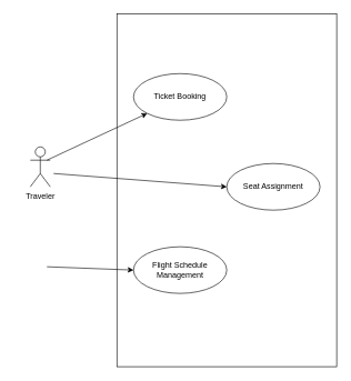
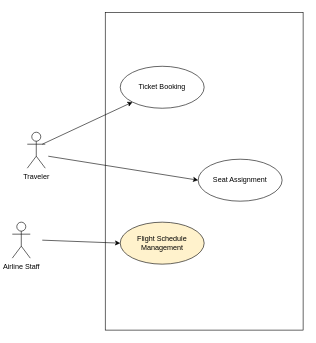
- <mxCell id="4" value="Seat Assignment" style="ellipse;whiteSpace=wrap;html=1;" vertex="1" parent="1"><mxGeometry x="340" y="245" width="140" height="70" as="geometry" /></mxCell>
+ <mxCell id="4" value="Seat Assignment" style="ellipse;whiteSpace=wrap;html=1;" vertex="1" parent="1"><mxGeometry x="330" y="265" width="140" height="70" as="geometry" /></mxCell>
+ <mxCell id="7" value="Airline Staff" style="shape=umlActor;verticalLabelPosition=bottom;verticalAlign=top;html=1;outlineConnect=0;" vertex="1" parent="1"><mxGeometry x="20" y="370" width="30" height="60" as="geometry" /></mxCell>
- <mxCell id="5" value="Flight Schedule Management" style="ellipse;whiteSpace=wrap;html=1;" vertex="1" parent="1"><mxGeometry x="200" y="370" width="140" height="70" as="geometry" /></mxCell>
+ <mxCell id="5" value="Flight Schedule Management" style="ellipse;whiteSpace=wrap;html=1;fillColor=#fff2cc;" vertex="1" parent="1"><mxGeometry x="200" y="370" width="140" height="70" as="geometry" /></mxCell>
